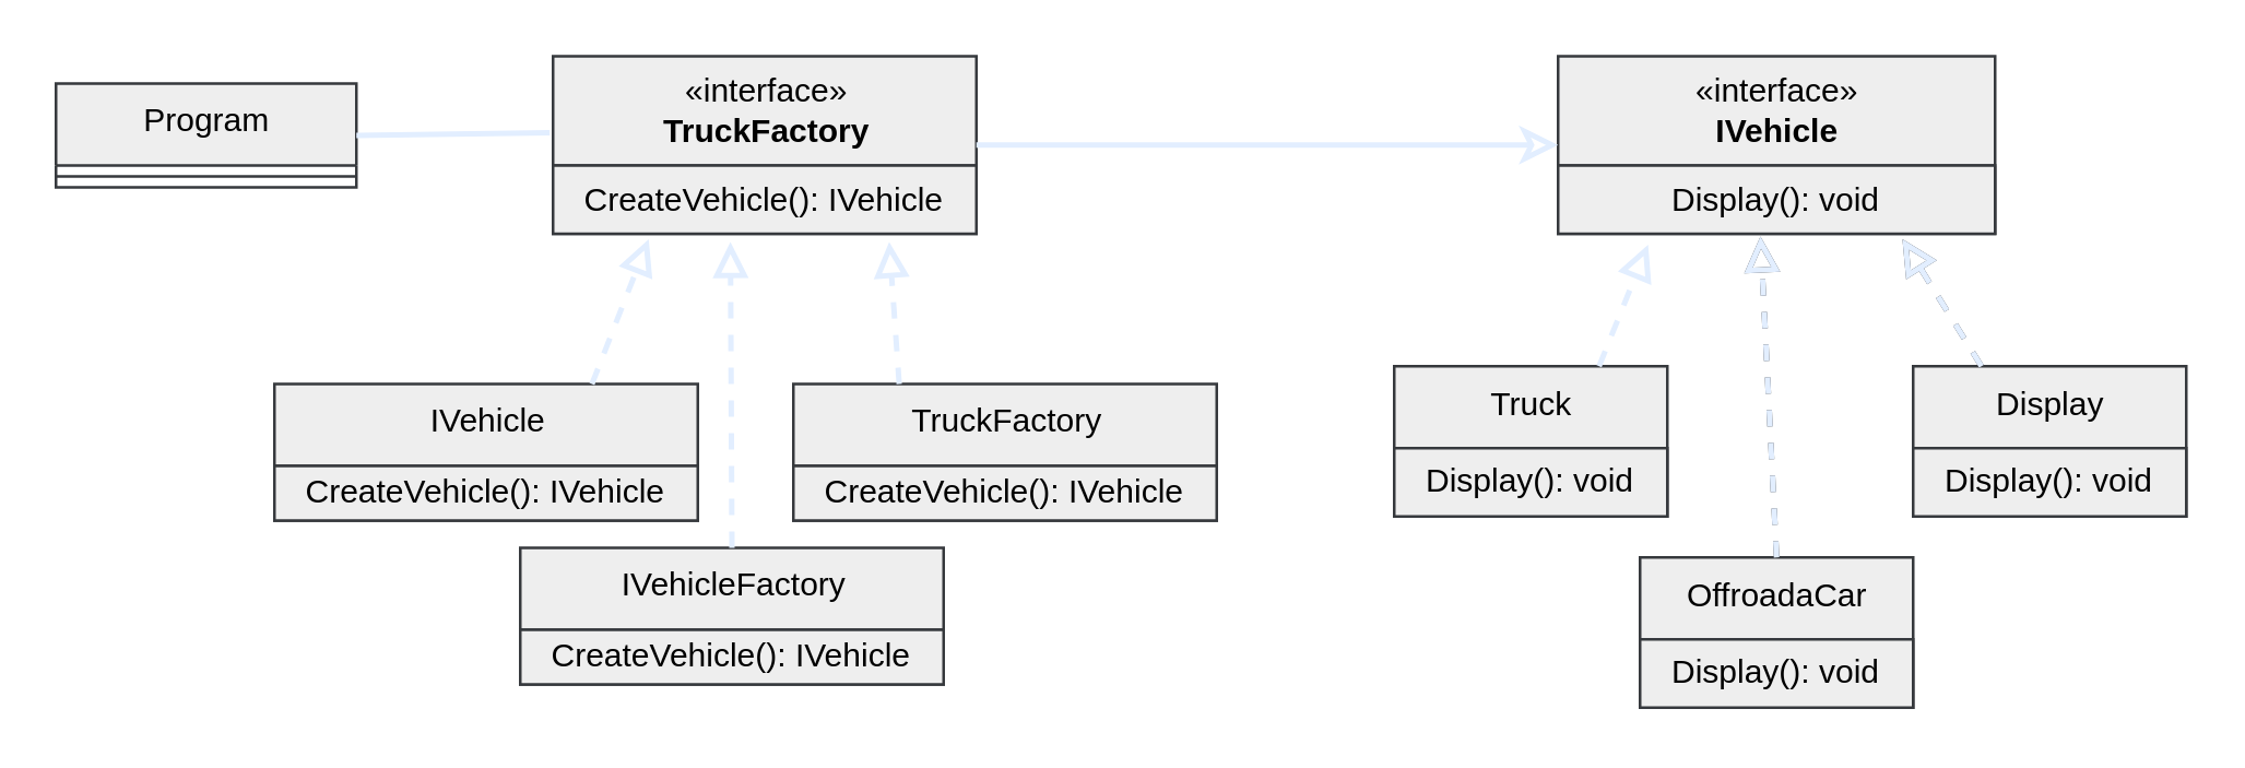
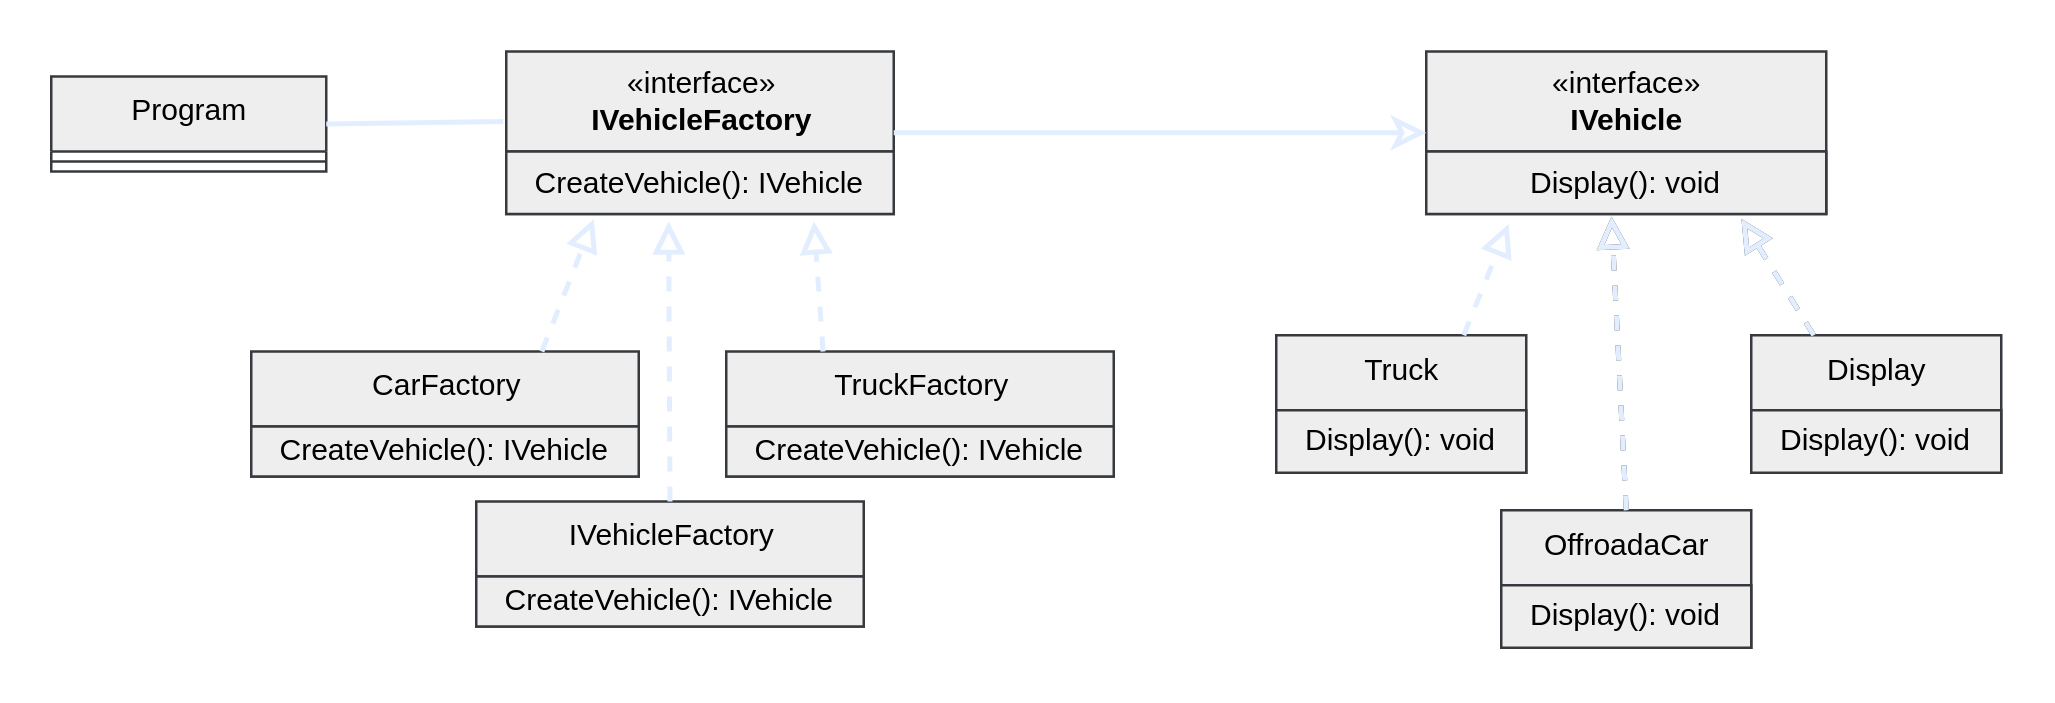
- <mxCell id="2" value="&lt;span style=&quot;font-weight: 400;&quot;&gt;«interface»&lt;/span&gt;&lt;br style=&quot;font-weight: 400;&quot;&gt;&lt;b&gt;TruckFactory&lt;/b&gt;" style="swimlane;fontStyle=1;align=center;verticalAlign=middle;childLayout=stackLayout;horizontal=1;startSize=40;horizontalStack=0;resizeParent=1;resizeParentMax=0;resizeLast=0;collapsible=0;marginBottom=0;html=1;fillColor=#eeeeee;strokeColor=#36393D;fontColor=#000000;" parent="1" vertex="1"><mxGeometry x="202" y="20" width="155" height="65" as="geometry" /></mxCell>
+ <mxCell id="2" value="&lt;span style=&quot;font-weight: 400;&quot;&gt;«interface»&lt;/span&gt;&lt;br style=&quot;font-weight: 400;&quot;&gt;&lt;b&gt;IVehicleFactory&lt;/b&gt;" style="swimlane;fontStyle=1;align=center;verticalAlign=middle;childLayout=stackLayout;horizontal=1;startSize=40;horizontalStack=0;resizeParent=1;resizeParentMax=0;resizeLast=0;collapsible=0;marginBottom=0;html=1;fillColor=#eeeeee;strokeColor=#36393D;fontColor=#000000;" parent="1" vertex="1"><mxGeometry x="202" y="20" width="155" height="65" as="geometry" /></mxCell>
- <mxCell id="7" value="IVehicle" style="swimlane;fontStyle=0;align=center;verticalAlign=top;childLayout=stackLayout;horizontal=1;startSize=30;horizontalStack=0;resizeParent=1;resizeParentMax=0;resizeLast=0;collapsible=0;marginBottom=0;html=1;fillColor=#eeeeee;strokeColor=#36393D;fontColor=#000000;" parent="1" vertex="1"><mxGeometry x="100" y="140" width="155" height="50" as="geometry" /></mxCell>
+ <mxCell id="7" value="CarFactory" style="swimlane;fontStyle=0;align=center;verticalAlign=top;childLayout=stackLayout;horizontal=1;startSize=30;horizontalStack=0;resizeParent=1;resizeParentMax=0;resizeLast=0;collapsible=0;marginBottom=0;html=1;fillColor=#eeeeee;strokeColor=#36393D;fontColor=#000000;" parent="1" vertex="1"><mxGeometry x="100" y="140" width="155" height="50" as="geometry" /></mxCell>
